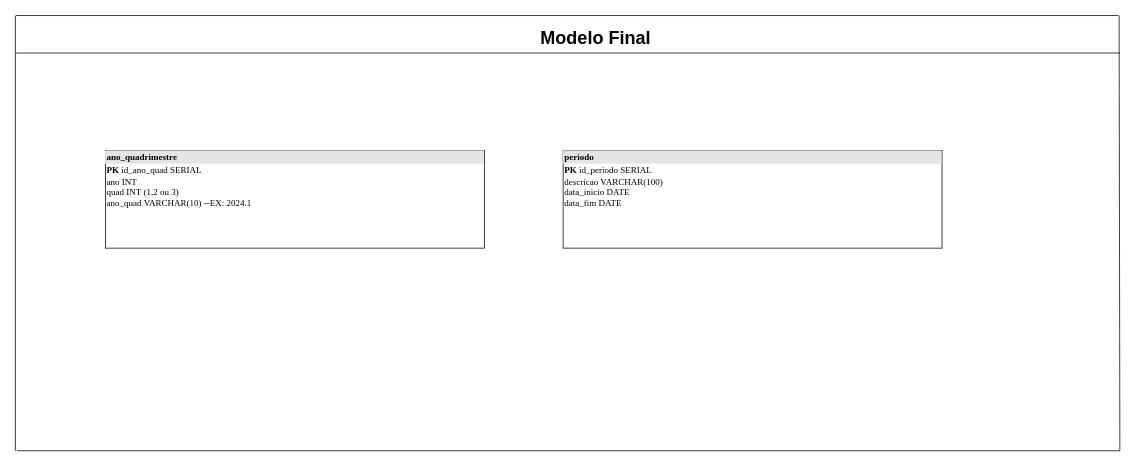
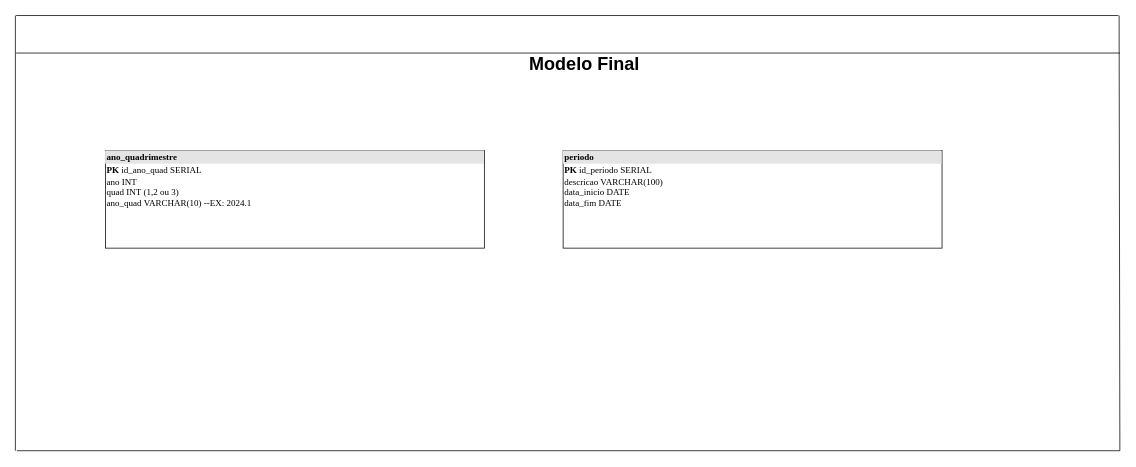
- <mxCell id="2" value="Modelo Final" style="text;strokeColor=none;fillColor=none;html=1;fontSize=24;fontStyle=1;verticalAlign=middle;align=center;" vertex="1" parent="1"><mxGeometry x="713" y="29" width="160" height="41" as="geometry" /></mxCell>
+ <mxCell id="2" value="Modelo Final" style="text;strokeColor=none;fillColor=none;html=1;fontSize=24;fontStyle=1;verticalAlign=middle;align=center;" vertex="1" parent="1"><mxGeometry x="698" y="64" width="160" height="41" as="geometry" /></mxCell>
